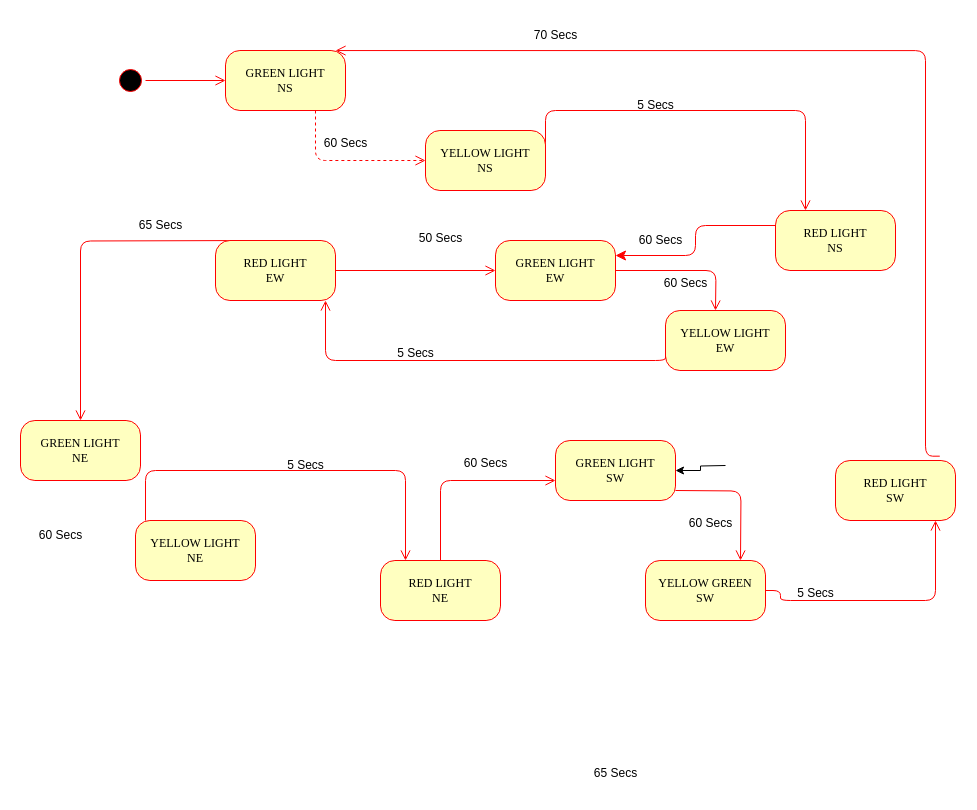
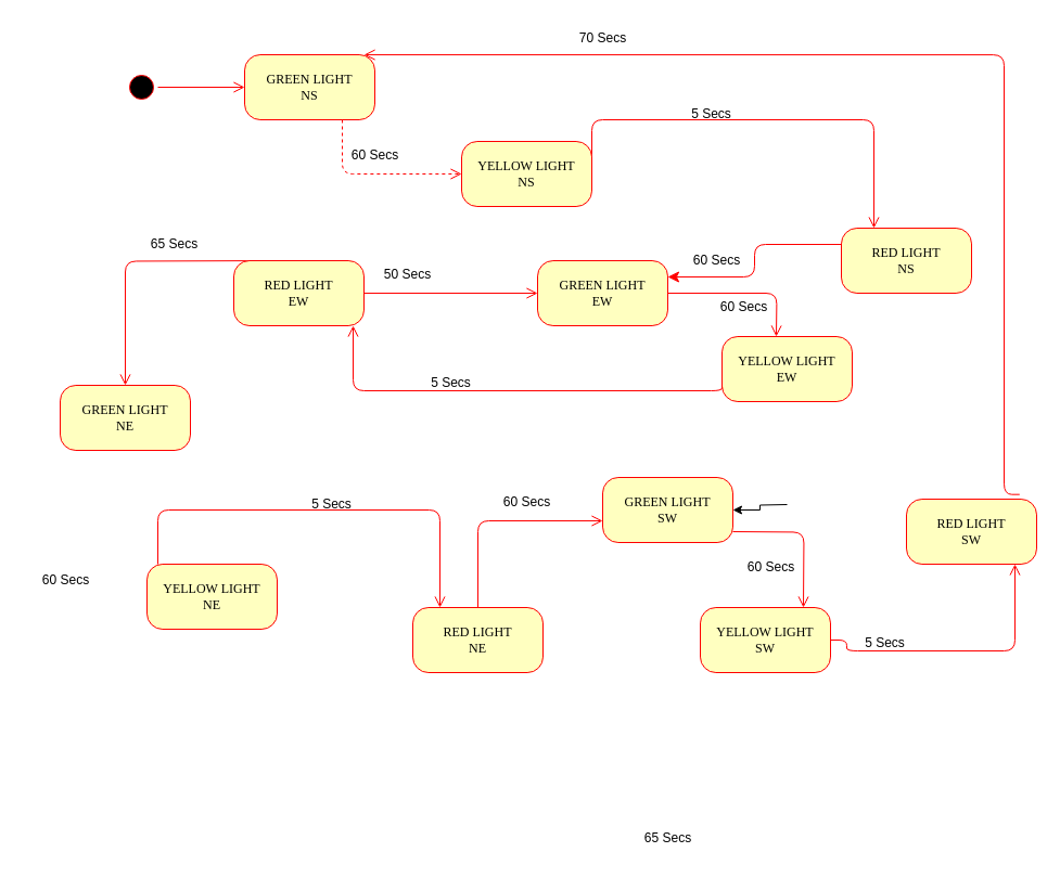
- <mxCell id="19" value="50 Secs" style="text;html=1;align=center;verticalAlign=middle;resizable=0;points=[];autosize=1;strokeColor=none;fillColor=none;" vertex="1" parent="1"><mxGeometry x="405" y="223" width="70" height="30" as="geometry" /></mxCell>
+ <mxCell id="19" value="50 Secs" style="text;html=1;align=center;verticalAlign=middle;resizable=0;points=[];autosize=1;strokeColor=none;fillColor=none;" vertex="1" parent="1"><mxGeometry x="340" y="238" width="70" height="30" as="geometry" /></mxCell>
- <mxCell id="37" value="GREEN LIGHT&lt;div&gt;NE&lt;/div&gt;" style="rounded=1;whiteSpace=wrap;html=1;arcSize=24;fillColor=#ffffc0;strokeColor=#ff0000;shadow=0;comic=0;labelBackgroundColor=none;fontFamily=Verdana;fontSize=12;fontColor=#000000;align=center;" vertex="1" parent="1"><mxGeometry x="20" y="420" width="120" height="60" as="geometry" /></mxCell>
+ <mxCell id="37" value="GREEN LIGHT&lt;div&gt;NE&lt;/div&gt;" style="rounded=1;whiteSpace=wrap;html=1;arcSize=24;fillColor=#ffffc0;strokeColor=#ff0000;shadow=0;comic=0;labelBackgroundColor=none;fontFamily=Verdana;fontSize=12;fontColor=#000000;align=center;" vertex="1" parent="1"><mxGeometry x="55" y="355" width="120" height="60" as="geometry" /></mxCell>
- <mxCell id="26" value="YELLOW GREEN&lt;div&gt;SW&lt;/div&gt;" style="rounded=1;whiteSpace=wrap;html=1;arcSize=24;fillColor=#ffffc0;strokeColor=#ff0000;shadow=0;comic=0;labelBackgroundColor=none;fontFamily=Verdana;fontSize=12;fontColor=#000000;align=center;" vertex="1" parent="1"><mxGeometry x="645" y="560" width="120" height="60" as="geometry" /></mxCell>
+ <mxCell id="26" value="YELLOW LIGHT&lt;div&gt;SW&lt;/div&gt;" style="rounded=1;whiteSpace=wrap;html=1;arcSize=24;fillColor=#ffffc0;strokeColor=#ff0000;shadow=0;comic=0;labelBackgroundColor=none;fontFamily=Verdana;fontSize=12;fontColor=#000000;align=center;" vertex="1" parent="1"><mxGeometry x="645" y="560" width="120" height="60" as="geometry" /></mxCell>
